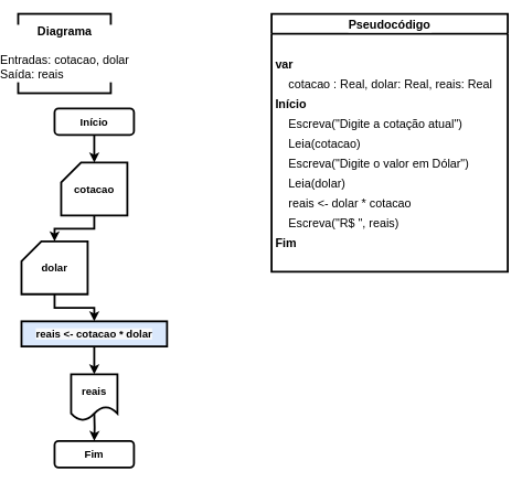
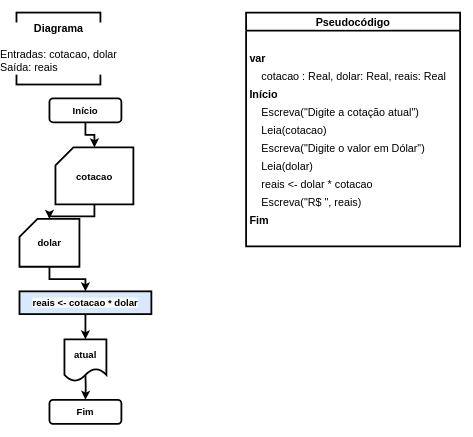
- <mxCell id="8" value="cotacao" style="shape=card;whiteSpace=wrap;html=1;fontStyle=1;strokeWidth=3;fontSize=16;" parent="1" vertex="1"><mxGeometry x="85" y="245" width="100" height="80" as="geometry" /></mxCell>
+ <mxCell id="8" value="cotacao" style="shape=card;whiteSpace=wrap;html=1;fontStyle=1;strokeWidth=3;fontSize=16;" parent="1" vertex="1"><mxGeometry x="85" y="245" width="130" height="95" as="geometry" /></mxCell>
- <mxCell id="6" value="reais" style="shape=document;whiteSpace=wrap;html=1;boundedLbl=1;fontStyle=1;strokeWidth=3;fontSize=16;" parent="1" vertex="1"><mxGeometry x="100" y="565" width="70" height="70" as="geometry" /></mxCell>
+ <mxCell id="6" value="atual" style="shape=document;whiteSpace=wrap;html=1;boundedLbl=1;fontStyle=1;strokeWidth=3;fontSize=16;" parent="1" vertex="1"><mxGeometry x="100" y="565" width="70" height="70" as="geometry" /></mxCell>
